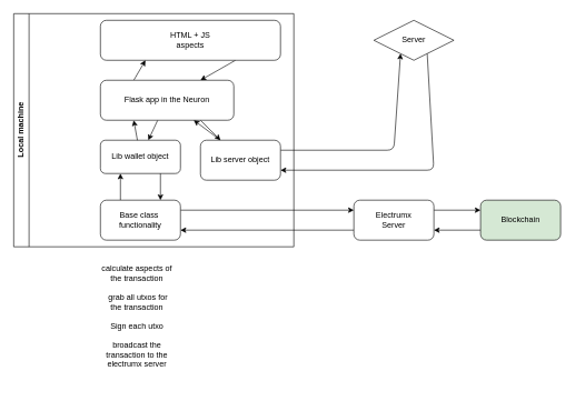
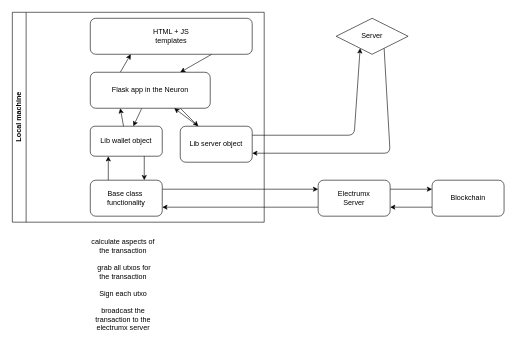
- <mxCell id="3" value="HTML + JS&lt;br&gt;aspects" style="rounded=1;whiteSpace=wrap;html=1;" parent="1" vertex="1"><mxGeometry x="150" y="30" width="270" height="60" as="geometry" /></mxCell>
+ <mxCell id="3" value="HTML + JS&lt;br&gt;templates" style="rounded=1;whiteSpace=wrap;html=1;" parent="1" vertex="1"><mxGeometry x="150" y="30" width="270" height="60" as="geometry" /></mxCell>
- <mxCell id="24" value="Blockchain" style="rounded=1;whiteSpace=wrap;html=1;fillColor=#d5e8d4;" vertex="1" parent="1"><mxGeometry x="720" y="300" width="120" height="60" as="geometry" /></mxCell>
+ <mxCell id="24" value="Blockchain" style="rounded=1;whiteSpace=wrap;html=1;" vertex="1" parent="1"><mxGeometry x="720" y="300" width="120" height="60" as="geometry" /></mxCell>
